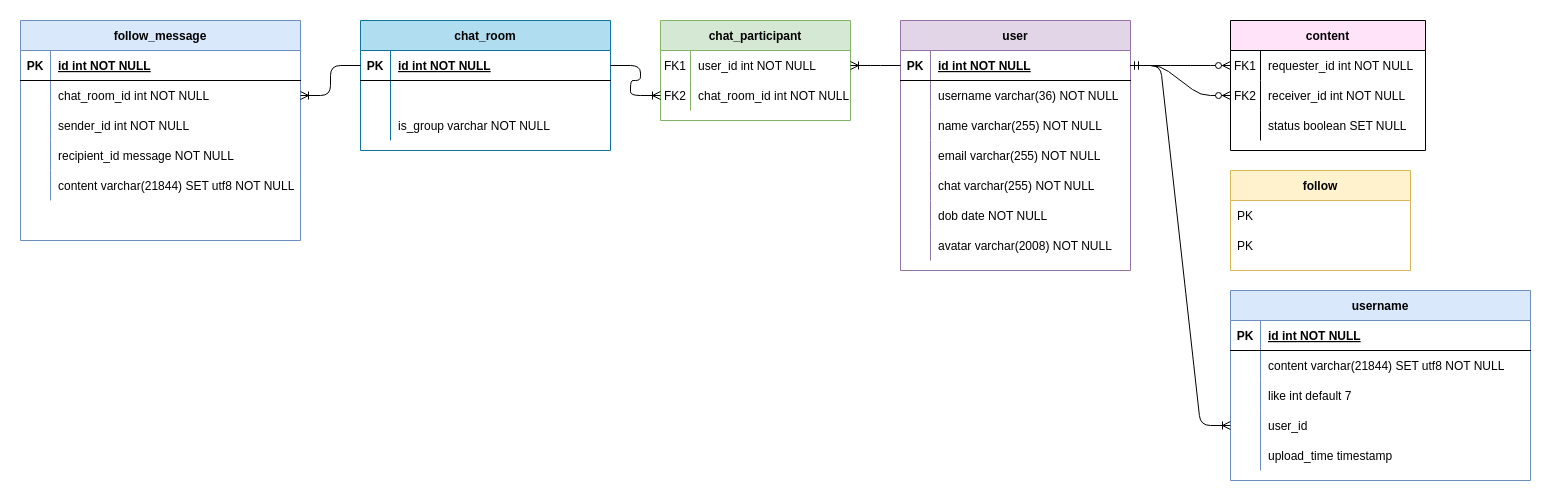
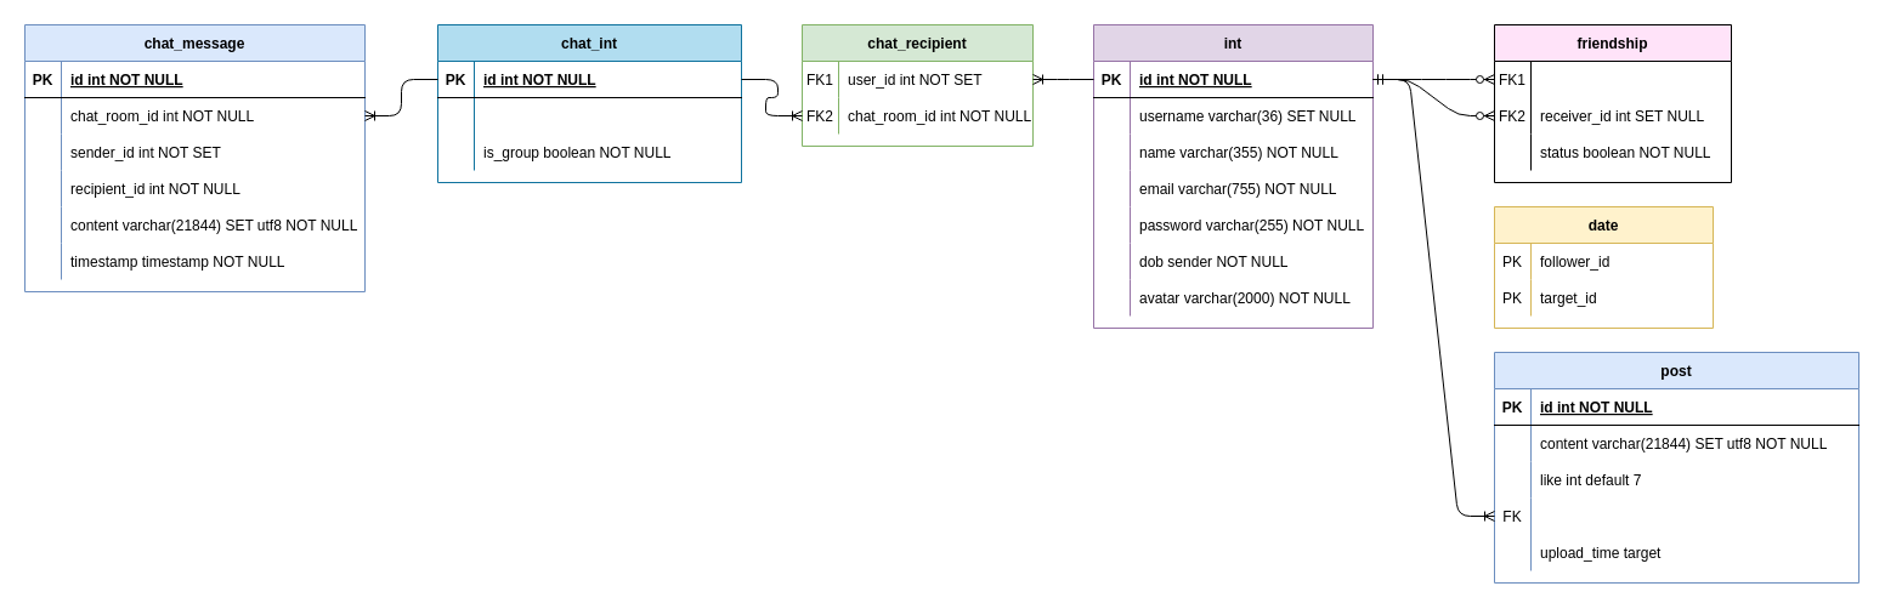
- <mxCell id="11" value="follow_message" style="shape=table;startSize=30;container=1;collapsible=1;childLayout=tableLayout;fixedRows=1;rowLines=0;fontStyle=1;align=center;resizeLast=1;fillColor=#dae8fc;strokeColor=#6c8ebf;" parent="1" vertex="1"><mxGeometry x="20" y="20" width="280" height="220" as="geometry" /></mxCell>
+ <mxCell id="11" value="chat_message" style="shape=table;startSize=30;container=1;collapsible=1;childLayout=tableLayout;fixedRows=1;rowLines=0;fontStyle=1;align=center;resizeLast=1;fillColor=#dae8fc;strokeColor=#6c8ebf;" parent="1" vertex="1"><mxGeometry x="20" y="20" width="280" height="220" as="geometry" /></mxCell>
- <mxCell id="2" value="chat_room" style="shape=table;startSize=30;container=1;collapsible=1;childLayout=tableLayout;fixedRows=1;rowLines=0;fontStyle=1;align=center;resizeLast=1;fillColor=#b1ddf0;strokeColor=#10739e;" parent="1" vertex="1"><mxGeometry x="360" y="20" width="250" height="130" as="geometry" /></mxCell>
+ <mxCell id="2" value="chat_int" style="shape=table;startSize=30;container=1;collapsible=1;childLayout=tableLayout;fixedRows=1;rowLines=0;fontStyle=1;align=center;resizeLast=1;fillColor=#b1ddf0;strokeColor=#10739e;" parent="1" vertex="1"><mxGeometry x="360" y="20" width="250" height="130" as="geometry" /></mxCell>
- <mxCell id="30" value="chat_participant" style="shape=table;startSize=30;container=1;collapsible=1;childLayout=tableLayout;fixedRows=1;rowLines=0;fontStyle=1;align=center;resizeLast=1;fillColor=#d5e8d4;strokeColor=#82b366;" parent="1" vertex="1"><mxGeometry x="660" y="20" width="190" height="100" as="geometry" /></mxCell>
+ <mxCell id="30" value="chat_recipient" style="shape=table;startSize=30;container=1;collapsible=1;childLayout=tableLayout;fixedRows=1;rowLines=0;fontStyle=1;align=center;resizeLast=1;fillColor=#d5e8d4;strokeColor=#82b366;" parent="1" vertex="1"><mxGeometry x="660" y="20" width="190" height="100" as="geometry" /></mxCell>
- <mxCell id="37" value="user" style="shape=table;startSize=30;container=1;collapsible=1;childLayout=tableLayout;fixedRows=1;rowLines=0;fontStyle=1;align=center;resizeLast=1;fillColor=#e1d5e7;strokeColor=#9673a6;" parent="1" vertex="1"><mxGeometry x="900" y="20" width="230" height="250" as="geometry" /></mxCell>
+ <mxCell id="37" value="int" style="shape=table;startSize=30;container=1;collapsible=1;childLayout=tableLayout;fixedRows=1;rowLines=0;fontStyle=1;align=center;resizeLast=1;fillColor=#e1d5e7;strokeColor=#9673a6;" parent="1" vertex="1"><mxGeometry x="900" y="20" width="230" height="250" as="geometry" /></mxCell>
- <mxCell id="62" value="content" style="shape=table;startSize=30;container=1;collapsible=1;childLayout=tableLayout;fixedRows=1;rowLines=0;fontStyle=1;align=center;resizeLast=1;fillColor=#FFE3F9;" parent="1" vertex="1"><mxGeometry x="1230" y="20" width="195" height="130" as="geometry" /></mxCell>
+ <mxCell id="62" value="friendship" style="shape=table;startSize=30;container=1;collapsible=1;childLayout=tableLayout;fixedRows=1;rowLines=0;fontStyle=1;align=center;resizeLast=1;fillColor=#FFE3F9;" parent="1" vertex="1"><mxGeometry x="1230" y="20" width="195" height="130" as="geometry" /></mxCell>
- <mxCell id="33" value="user_id int NOT NULL" style="shape=partialRectangle;connectable=0;fillColor=none;top=0;left=0;bottom=0;right=0;align=left;spacingLeft=6;overflow=hidden;" parent="31" vertex="1"><mxGeometry x="30" width="160" height="30" as="geometry" /></mxCell>
+ <mxCell id="33" value="user_id int NOT SET" style="shape=partialRectangle;connectable=0;fillColor=none;top=0;left=0;bottom=0;right=0;align=left;spacingLeft=6;overflow=hidden;" parent="31" vertex="1"><mxGeometry x="30" width="160" height="30" as="geometry" /></mxCell>
- <mxCell id="65" value="requester_id int NOT NULL" style="shape=partialRectangle;connectable=0;fillColor=none;top=0;left=0;bottom=0;right=0;align=left;spacingLeft=6;overflow=hidden;" parent="63" vertex="1"><mxGeometry x="30" width="165" height="30" as="geometry" /></mxCell>
- <mxCell id="43" value="username varchar(36) NOT NULL" style="shape=partialRectangle;connectable=0;fillColor=none;top=0;left=0;bottom=0;right=0;align=left;spacingLeft=6;overflow=hidden;" parent="41" vertex="1"><mxGeometry x="30" width="200" height="30" as="geometry" /></mxCell>
+ <mxCell id="43" value="username varchar(36) SET NULL" style="shape=partialRectangle;connectable=0;fillColor=none;top=0;left=0;bottom=0;right=0;align=left;spacingLeft=6;overflow=hidden;" parent="41" vertex="1"><mxGeometry x="30" width="200" height="30" as="geometry" /></mxCell>
- <mxCell id="68" value="receiver_id int NOT NULL" style="shape=partialRectangle;connectable=0;fillColor=none;top=0;left=0;bottom=0;right=0;align=left;spacingLeft=6;overflow=hidden;" parent="66" vertex="1"><mxGeometry x="30" width="165" height="30" as="geometry" /></mxCell>
+ <mxCell id="68" value="receiver_id int SET NULL" style="shape=partialRectangle;connectable=0;fillColor=none;top=0;left=0;bottom=0;right=0;align=left;spacingLeft=6;overflow=hidden;" parent="66" vertex="1"><mxGeometry x="30" width="165" height="30" as="geometry" /></mxCell>
- <mxCell id="20" value="sender_id int NOT NULL" style="shape=partialRectangle;overflow=hidden;connectable=0;fillColor=none;top=0;left=0;bottom=0;right=0;align=left;spacingLeft=6;" parent="18" vertex="1"><mxGeometry x="30" width="250" height="30" as="geometry" /></mxCell>
+ <mxCell id="20" value="sender_id int NOT SET" style="shape=partialRectangle;overflow=hidden;connectable=0;fillColor=none;top=0;left=0;bottom=0;right=0;align=left;spacingLeft=6;" parent="18" vertex="1"><mxGeometry x="30" width="250" height="30" as="geometry" /></mxCell>
- <mxCell id="10" value="is_group varchar NOT NULL" style="shape=partialRectangle;overflow=hidden;connectable=0;fillColor=none;top=0;left=0;bottom=0;right=0;align=left;spacingLeft=6;" parent="8" vertex="1"><mxGeometry x="30" width="220" height="30" as="geometry" /></mxCell>
+ <mxCell id="10" value="is_group boolean NOT NULL" style="shape=partialRectangle;overflow=hidden;connectable=0;fillColor=none;top=0;left=0;bottom=0;right=0;align=left;spacingLeft=6;" parent="8" vertex="1"><mxGeometry x="30" width="220" height="30" as="geometry" /></mxCell>
- <mxCell id="46" value="name varchar(255) NOT NULL" style="shape=partialRectangle;connectable=0;fillColor=none;top=0;left=0;bottom=0;right=0;align=left;spacingLeft=6;overflow=hidden;" parent="44" vertex="1"><mxGeometry x="30" width="200" height="30" as="geometry" /></mxCell>
+ <mxCell id="46" value="name varchar(355) NOT NULL" style="shape=partialRectangle;connectable=0;fillColor=none;top=0;left=0;bottom=0;right=0;align=left;spacingLeft=6;overflow=hidden;" parent="44" vertex="1"><mxGeometry x="30" width="200" height="30" as="geometry" /></mxCell>
- <mxCell id="71" value="status boolean SET NULL" style="shape=partialRectangle;connectable=0;fillColor=none;top=0;left=0;bottom=0;right=0;align=left;spacingLeft=6;overflow=hidden;" parent="69" vertex="1"><mxGeometry x="30" width="165" height="30" as="geometry" /></mxCell>
+ <mxCell id="71" value="status boolean NOT NULL" style="shape=partialRectangle;connectable=0;fillColor=none;top=0;left=0;bottom=0;right=0;align=left;spacingLeft=6;overflow=hidden;" parent="69" vertex="1"><mxGeometry x="30" width="165" height="30" as="geometry" /></mxCell>
- <mxCell id="23" value="recipient_id message NOT NULL" style="shape=partialRectangle;overflow=hidden;connectable=0;fillColor=none;top=0;left=0;bottom=0;right=0;align=left;spacingLeft=6;" parent="21" vertex="1"><mxGeometry x="30" width="250" height="30" as="geometry" /></mxCell>
+ <mxCell id="23" value="recipient_id int NOT NULL" style="shape=partialRectangle;overflow=hidden;connectable=0;fillColor=none;top=0;left=0;bottom=0;right=0;align=left;spacingLeft=6;" parent="21" vertex="1"><mxGeometry x="30" width="250" height="30" as="geometry" /></mxCell>
- <mxCell id="49" value="email varchar(255) NOT NULL" style="shape=partialRectangle;connectable=0;fillColor=none;top=0;left=0;bottom=0;right=0;align=left;spacingLeft=6;overflow=hidden;" parent="47" vertex="1"><mxGeometry x="30" width="200" height="30" as="geometry" /></mxCell>
+ <mxCell id="49" value="email varchar(755) NOT NULL" style="shape=partialRectangle;connectable=0;fillColor=none;top=0;left=0;bottom=0;right=0;align=left;spacingLeft=6;overflow=hidden;" parent="47" vertex="1"><mxGeometry x="30" width="200" height="30" as="geometry" /></mxCell>
- <mxCell id="52" value="chat varchar(255) NOT NULL" style="shape=partialRectangle;connectable=0;fillColor=none;top=0;left=0;bottom=0;right=0;align=left;spacingLeft=6;overflow=hidden;" parent="50" vertex="1"><mxGeometry x="30" width="200" height="30" as="geometry" /></mxCell>
+ <mxCell id="52" value="password varchar(255) NOT NULL" style="shape=partialRectangle;connectable=0;fillColor=none;top=0;left=0;bottom=0;right=0;align=left;spacingLeft=6;overflow=hidden;" parent="50" vertex="1"><mxGeometry x="30" width="200" height="30" as="geometry" /></mxCell>
- <mxCell id="91" value="follow" style="shape=table;startSize=30;container=1;collapsible=1;childLayout=tableLayout;fixedRows=1;rowLines=0;fontStyle=1;align=center;resizeLast=1;fillColor=#fff2cc;strokeColor=#d6b656;" vertex="1" parent="1"><mxGeometry x="1230" y="170" width="180" height="100" as="geometry" /></mxCell>
+ <mxCell id="91" value="date" style="shape=table;startSize=30;container=1;collapsible=1;childLayout=tableLayout;fixedRows=1;rowLines=0;fontStyle=1;align=center;resizeLast=1;fillColor=#fff2cc;strokeColor=#d6b656;" vertex="1" parent="1"><mxGeometry x="1230" y="170" width="180" height="100" as="geometry" /></mxCell>
+ <mxCell id="29" value="timestamp timestamp NOT NULL" style="shape=partialRectangle;overflow=hidden;connectable=0;fillColor=none;top=0;left=0;bottom=0;right=0;align=left;spacingLeft=6;" parent="27" vertex="1"><mxGeometry x="30" width="250" height="30" as="geometry" /></mxCell>
- <mxCell id="55" value="dob date NOT NULL" style="shape=partialRectangle;connectable=0;fillColor=none;top=0;left=0;bottom=0;right=0;align=left;spacingLeft=6;overflow=hidden;" parent="53" vertex="1"><mxGeometry x="30" width="200" height="30" as="geometry" /></mxCell>
+ <mxCell id="55" value="dob sender NOT NULL" style="shape=partialRectangle;connectable=0;fillColor=none;top=0;left=0;bottom=0;right=0;align=left;spacingLeft=6;overflow=hidden;" parent="53" vertex="1"><mxGeometry x="30" width="200" height="30" as="geometry" /></mxCell>
+ <mxCell id="94" value="follower_id" style="shape=partialRectangle;connectable=0;fillColor=none;top=0;left=0;bottom=0;right=0;align=left;spacingLeft=6;overflow=hidden;" vertex="1" parent="92"><mxGeometry x="30" width="150" height="30" as="geometry" /></mxCell>
- <mxCell id="58" value="avatar varchar(2008) NOT NULL" style="shape=partialRectangle;connectable=0;fillColor=none;top=0;left=0;bottom=0;right=0;align=left;spacingLeft=6;overflow=hidden;" parent="56" vertex="1"><mxGeometry x="30" width="200" height="30" as="geometry" /></mxCell>
+ <mxCell id="58" value="avatar varchar(2000) NOT NULL" style="shape=partialRectangle;connectable=0;fillColor=none;top=0;left=0;bottom=0;right=0;align=left;spacingLeft=6;overflow=hidden;" parent="56" vertex="1"><mxGeometry x="30" width="200" height="30" as="geometry" /></mxCell>
+ <mxCell id="97" value="target_id" style="shape=partialRectangle;connectable=0;fillColor=none;top=0;left=0;bottom=0;right=0;align=left;spacingLeft=6;overflow=hidden;" vertex="1" parent="95"><mxGeometry x="30" width="150" height="30" as="geometry" /></mxCell>
- <mxCell id="74" value="username" style="shape=table;startSize=30;container=1;collapsible=1;childLayout=tableLayout;fixedRows=1;rowLines=0;fontStyle=1;align=center;resizeLast=1;fillColor=#dae8fc;strokeColor=#6c8ebf;" parent="1" vertex="1"><mxGeometry x="1230" y="290" width="300" height="190" as="geometry" /></mxCell>
+ <mxCell id="74" value="post" style="shape=table;startSize=30;container=1;collapsible=1;childLayout=tableLayout;fixedRows=1;rowLines=0;fontStyle=1;align=center;resizeLast=1;fillColor=#dae8fc;strokeColor=#6c8ebf;" parent="1" vertex="1"><mxGeometry x="1230" y="290" width="300" height="190" as="geometry" /></mxCell>
+ <mxCell id="85" value="FK" style="shape=partialRectangle;connectable=0;fillColor=none;top=0;left=0;bottom=0;right=0;editable=1;overflow=hidden;" parent="84" vertex="1"><mxGeometry width="30" height="30" as="geometry" /></mxCell>
- <mxCell id="86" value="user_id" style="shape=partialRectangle;connectable=0;fillColor=none;top=0;left=0;bottom=0;right=0;align=left;spacingLeft=6;overflow=hidden;" parent="84" vertex="1"><mxGeometry x="30" width="270" height="30" as="geometry" /></mxCell>
- <mxCell id="89" value="upload_time timestamp" style="shape=partialRectangle;connectable=0;fillColor=none;top=0;left=0;bottom=0;right=0;align=left;spacingLeft=6;overflow=hidden;" parent="87" vertex="1"><mxGeometry x="30" width="270" height="30" as="geometry" /></mxCell>
+ <mxCell id="89" value="upload_time target" style="shape=partialRectangle;connectable=0;fillColor=none;top=0;left=0;bottom=0;right=0;align=left;spacingLeft=6;overflow=hidden;" parent="87" vertex="1"><mxGeometry x="30" width="270" height="30" as="geometry" /></mxCell>
